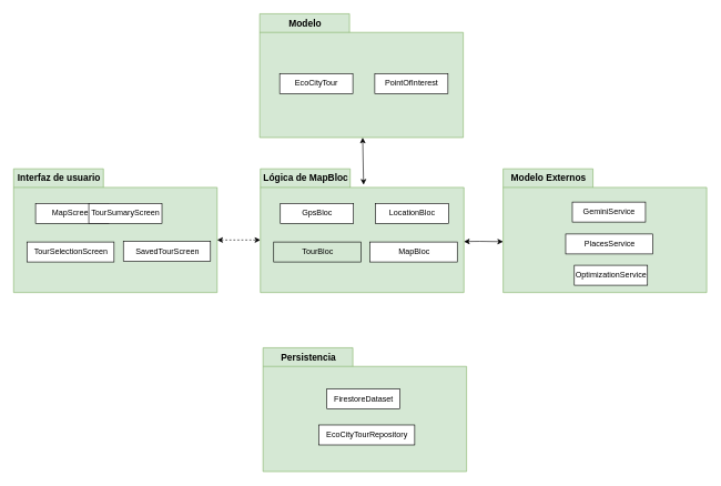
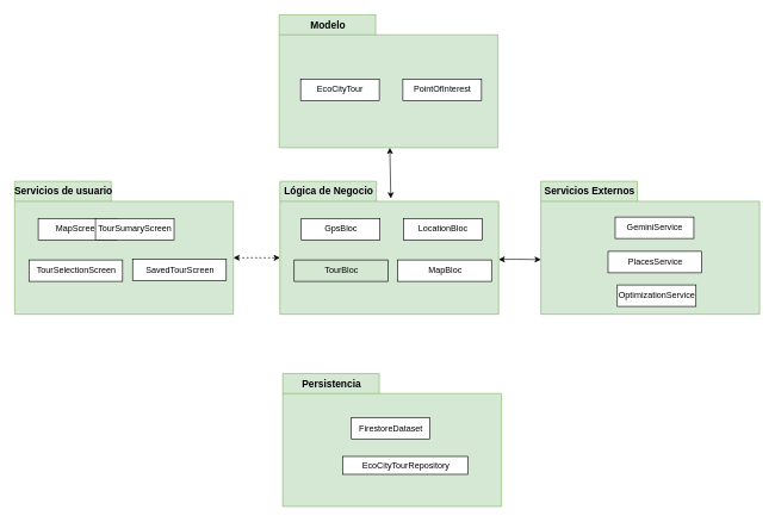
- <mxCell id="3" value="&lt;font style=&quot;font-size: 14px;&quot;&gt;Interfaz de usuario&lt;/font&gt;" style="shape=folder;fontStyle=1;tabWidth=135;tabHeight=28;tabPosition=left;html=1;boundedLbl=1;labelInHeader=1;container=1;collapsible=0;recursiveResize=0;fillColor=#d5e8d4;strokeColor=#82b366;" parent="1" vertex="1"><mxGeometry x="20" y="253" width="306" height="186" as="geometry" /></mxCell>
+ <mxCell id="3" value="&lt;font style=&quot;font-size: 14px;&quot;&gt;Servicios de usuario&lt;/font&gt;" style="shape=folder;fontStyle=1;tabWidth=135;tabHeight=28;tabPosition=left;html=1;boundedLbl=1;labelInHeader=1;container=1;collapsible=0;recursiveResize=0;fillColor=#d5e8d4;strokeColor=#82b366;" parent="1" vertex="1"><mxGeometry x="20" y="253" width="306" height="186" as="geometry" /></mxCell>
- <mxCell id="9" value="&lt;font style=&quot;font-size: 14px;&quot;&gt;Lógica de MapBloc&lt;/font&gt;" style="shape=folder;fontStyle=1;tabWidth=135;tabHeight=28;tabPosition=left;html=1;boundedLbl=1;labelInHeader=1;container=1;collapsible=0;recursiveResize=0;fillColor=#d5e8d4;strokeColor=#82b366;" parent="1" vertex="1"><mxGeometry x="391" y="253" width="306" height="186" as="geometry" /></mxCell>
+ <mxCell id="9" value="&lt;font style=&quot;font-size: 14px;&quot;&gt;Lógica de Negocio&lt;/font&gt;" style="shape=folder;fontStyle=1;tabWidth=135;tabHeight=28;tabPosition=left;html=1;boundedLbl=1;labelInHeader=1;container=1;collapsible=0;recursiveResize=0;fillColor=#d5e8d4;strokeColor=#82b366;" parent="1" vertex="1"><mxGeometry x="391" y="253" width="306" height="186" as="geometry" /></mxCell>
- <mxCell id="14" value="&lt;font style=&quot;font-size: 14px;&quot;&gt;Modelo Externos&lt;/font&gt;" style="shape=folder;fontStyle=1;tabWidth=135;tabHeight=28;tabPosition=left;html=1;boundedLbl=1;labelInHeader=1;container=1;collapsible=0;recursiveResize=0;fillColor=#d5e8d4;strokeColor=#82b366;" parent="1" vertex="1"><mxGeometry x="756" y="253" width="306" height="186" as="geometry" /></mxCell>
+ <mxCell id="14" value="&lt;font style=&quot;font-size: 14px;&quot;&gt;Servicios Externos&lt;/font&gt;" style="shape=folder;fontStyle=1;tabWidth=135;tabHeight=28;tabPosition=left;html=1;boundedLbl=1;labelInHeader=1;container=1;collapsible=0;recursiveResize=0;fillColor=#d5e8d4;strokeColor=#82b366;" parent="1" vertex="1"><mxGeometry x="756" y="253" width="306" height="186" as="geometry" /></mxCell>
- <mxCell id="24" value="EcoCityTourRepository" style="html=1;" vertex="1" parent="22"><mxGeometry x="84" y="116" width="144" height="30" as="geometry" /></mxCell>
+ <mxCell id="24" value="EcoCityTourRepository" style="html=1;" vertex="1" parent="22"><mxGeometry x="84" y="116" width="175" height="25" as="geometry" /></mxCell>
